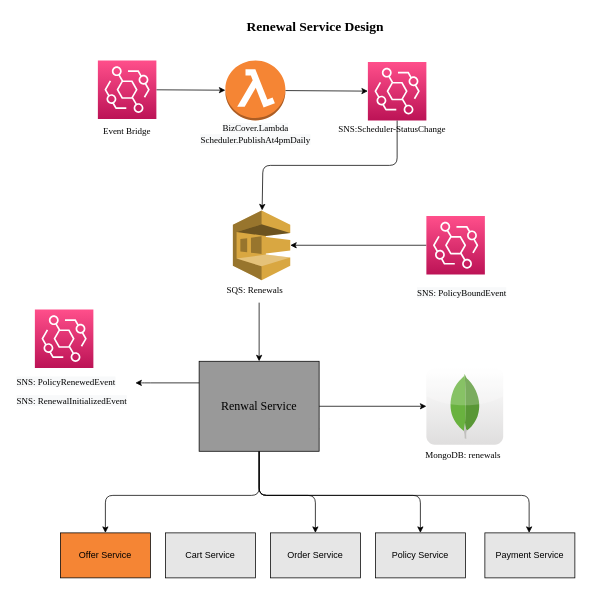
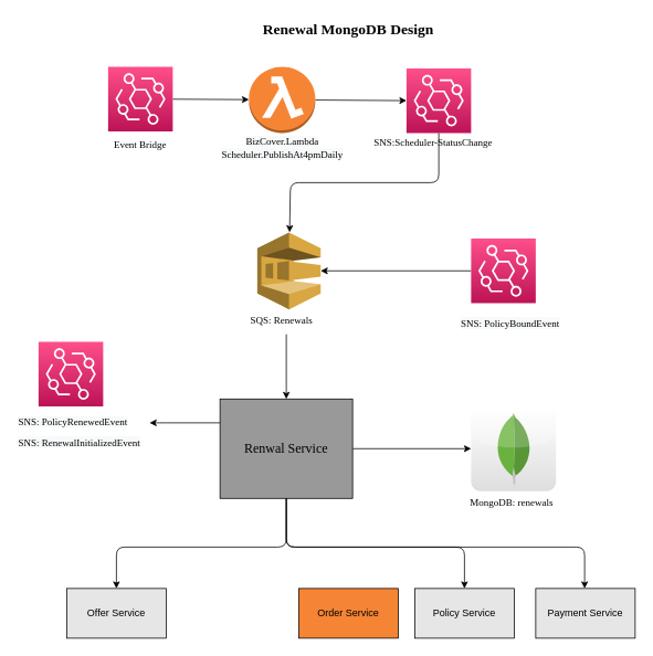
- <mxCell id="26" value="&lt;h2&gt;&lt;font color=&quot;#000000&quot; face=&quot;Tahoma&quot;&gt;Renewal Service Design&lt;/font&gt;&lt;/h2&gt;" style="text;html=1;strokeColor=none;fillColor=none;align=center;verticalAlign=middle;whiteSpace=wrap;rounded=0;" parent="1" vertex="1"><mxGeometry x="300" y="20" width="240" height="30" as="geometry" /></mxCell>
+ <mxCell id="26" value="&lt;h2&gt;&lt;font color=&quot;#000000&quot; face=&quot;Tahoma&quot;&gt;Renewal MongoDB Design&lt;/font&gt;&lt;/h2&gt;" style="text;html=1;strokeColor=none;fillColor=none;align=center;verticalAlign=middle;whiteSpace=wrap;rounded=0;" parent="1" vertex="1"><mxGeometry x="300" y="20" width="240" height="30" as="geometry" /></mxCell>
- <mxCell id="22" style="edgeStyle=none;html=1;entryX=0.5;entryY=0;entryDx=0;entryDy=0;strokeColor=#000000;exitX=0.5;exitY=1;exitDx=0;exitDy=0;" parent="1" source="25" target="29" edge="1"><mxGeometry relative="1" as="geometry"><Array as="points"><mxPoint x="345" y="660" /><mxPoint x="420" y="660" /></Array></mxGeometry></mxCell>
- <mxCell id="27" value="&lt;font color=&quot;#000000&quot;&gt;Offer Service&lt;/font&gt;" style="rounded=0;whiteSpace=wrap;html=1;fillColor=#f58534;strokeColor=#000000;" parent="1" vertex="1"><mxGeometry x="80" y="710" width="120" height="60" as="geometry" /></mxCell>
+ <mxCell id="27" value="&lt;font color=&quot;#000000&quot;&gt;Offer Service&lt;/font&gt;" style="rounded=0;whiteSpace=wrap;html=1;fillColor=#E6E6E6;strokeColor=#000000;" parent="1" vertex="1"><mxGeometry x="80" y="710" width="120" height="60" as="geometry" /></mxCell>
- <mxCell id="28" value="&lt;font color=&quot;#000000&quot;&gt;Cart Service&lt;/font&gt;" style="rounded=0;whiteSpace=wrap;html=1;fillColor=#E6E6E6;strokeColor=#000000;" parent="1" vertex="1"><mxGeometry x="220" y="710" width="120" height="60" as="geometry" /></mxCell>
- <mxCell id="29" value="&lt;font color=&quot;#000000&quot;&gt;Order Service&lt;/font&gt;" style="rounded=0;whiteSpace=wrap;html=1;fillColor=#E6E6E6;strokeColor=#000000;" parent="1" vertex="1"><mxGeometry x="360" y="710" width="120" height="60" as="geometry" /></mxCell>
+ <mxCell id="29" value="&lt;font color=&quot;#000000&quot;&gt;Order Service&lt;/font&gt;" style="rounded=0;whiteSpace=wrap;html=1;fillColor=#f58534;strokeColor=#000000;" parent="1" vertex="1"><mxGeometry x="360" y="710" width="120" height="60" as="geometry" /></mxCell>
